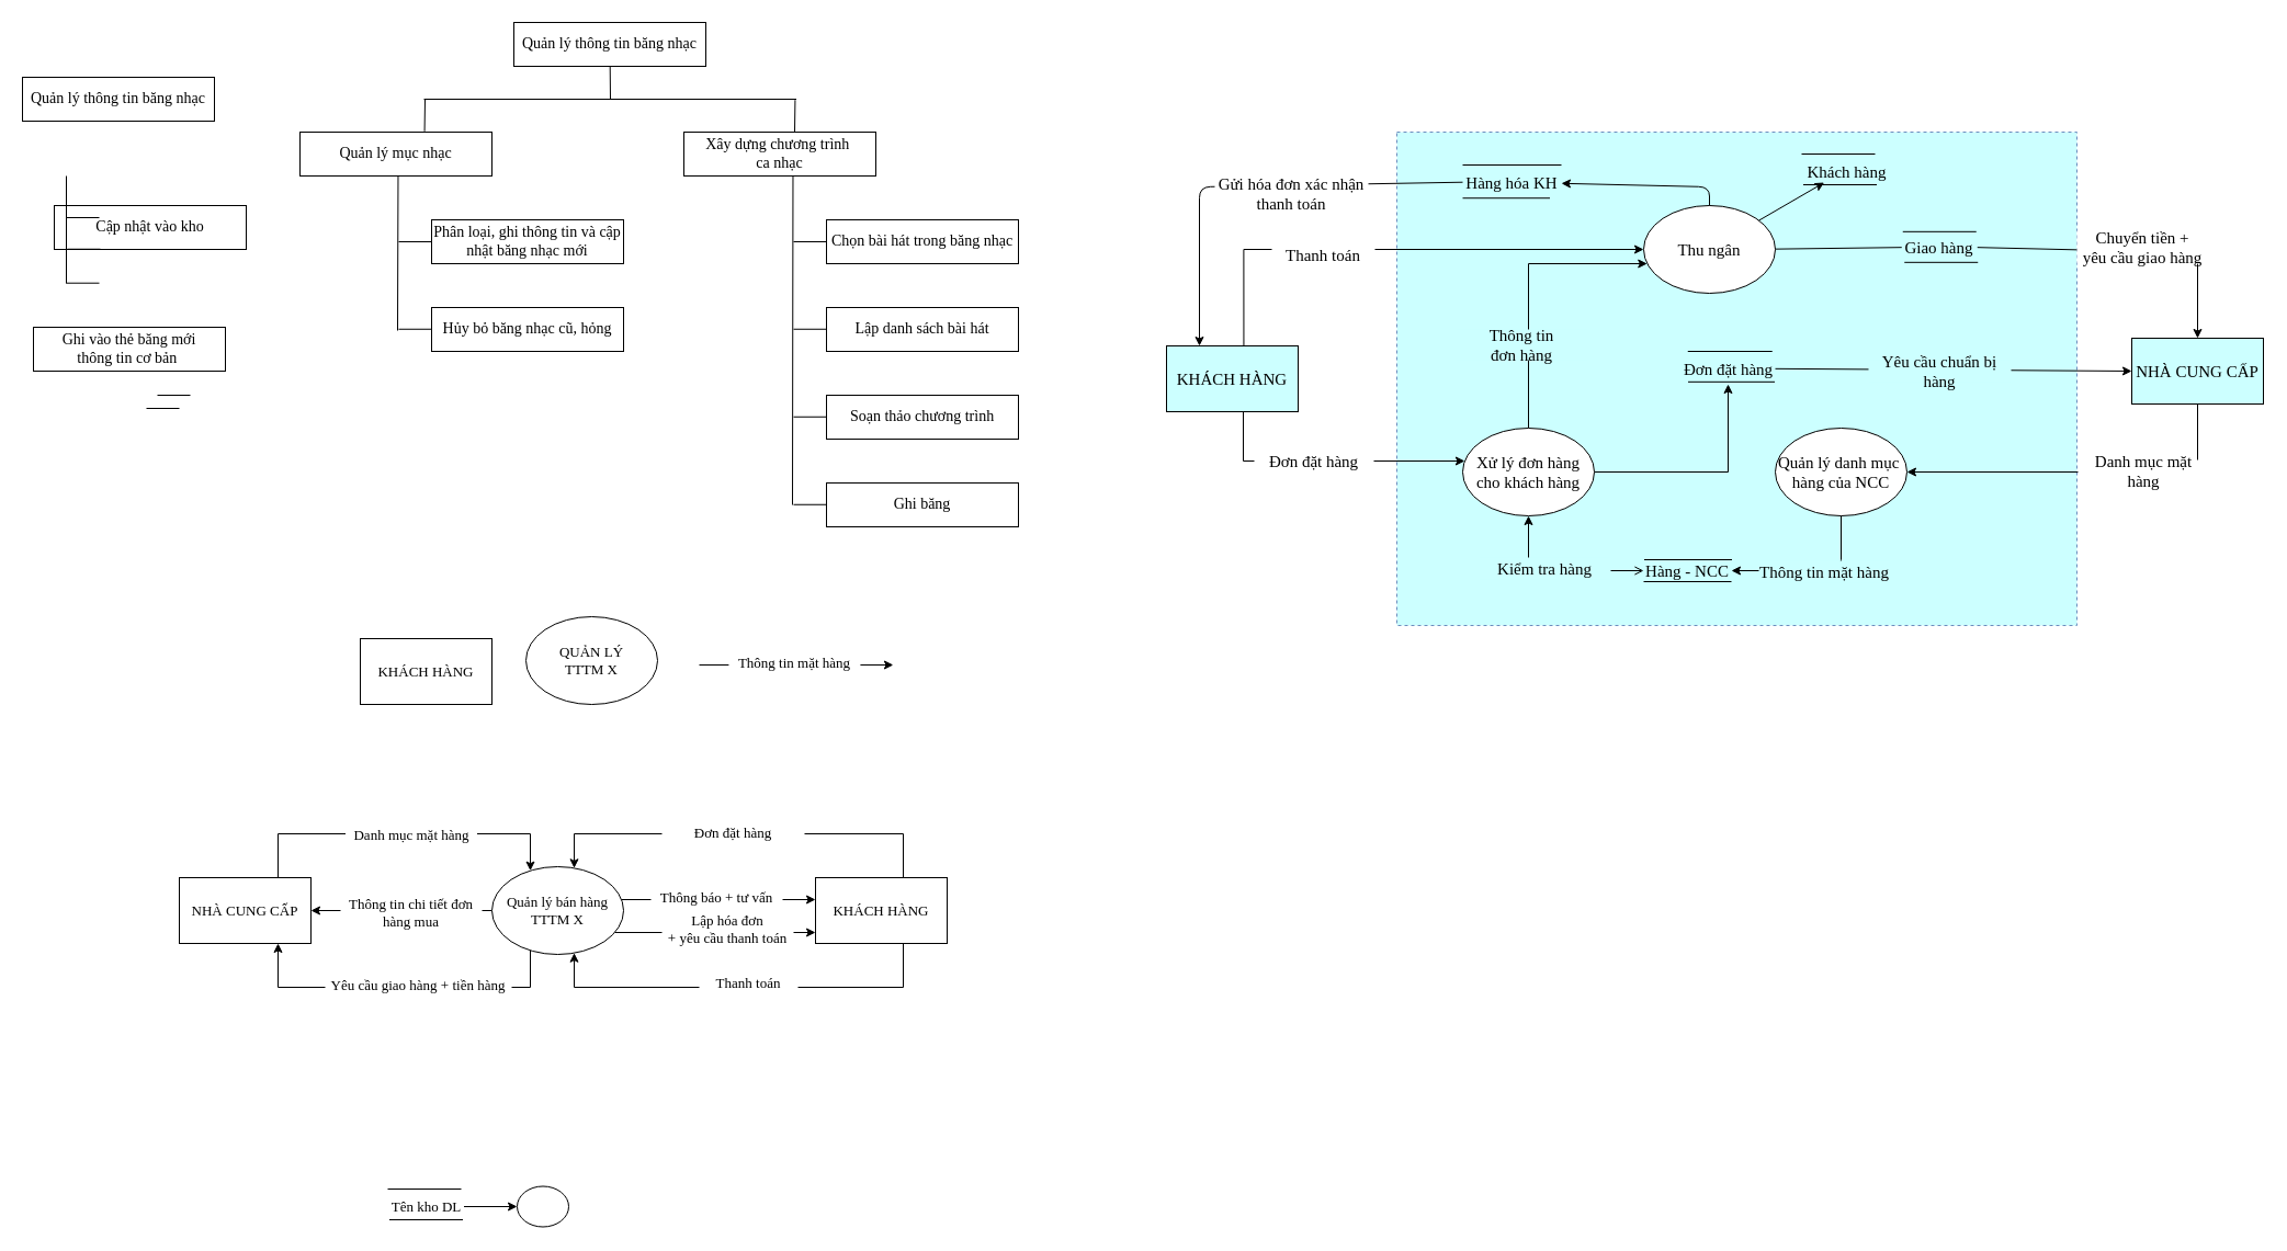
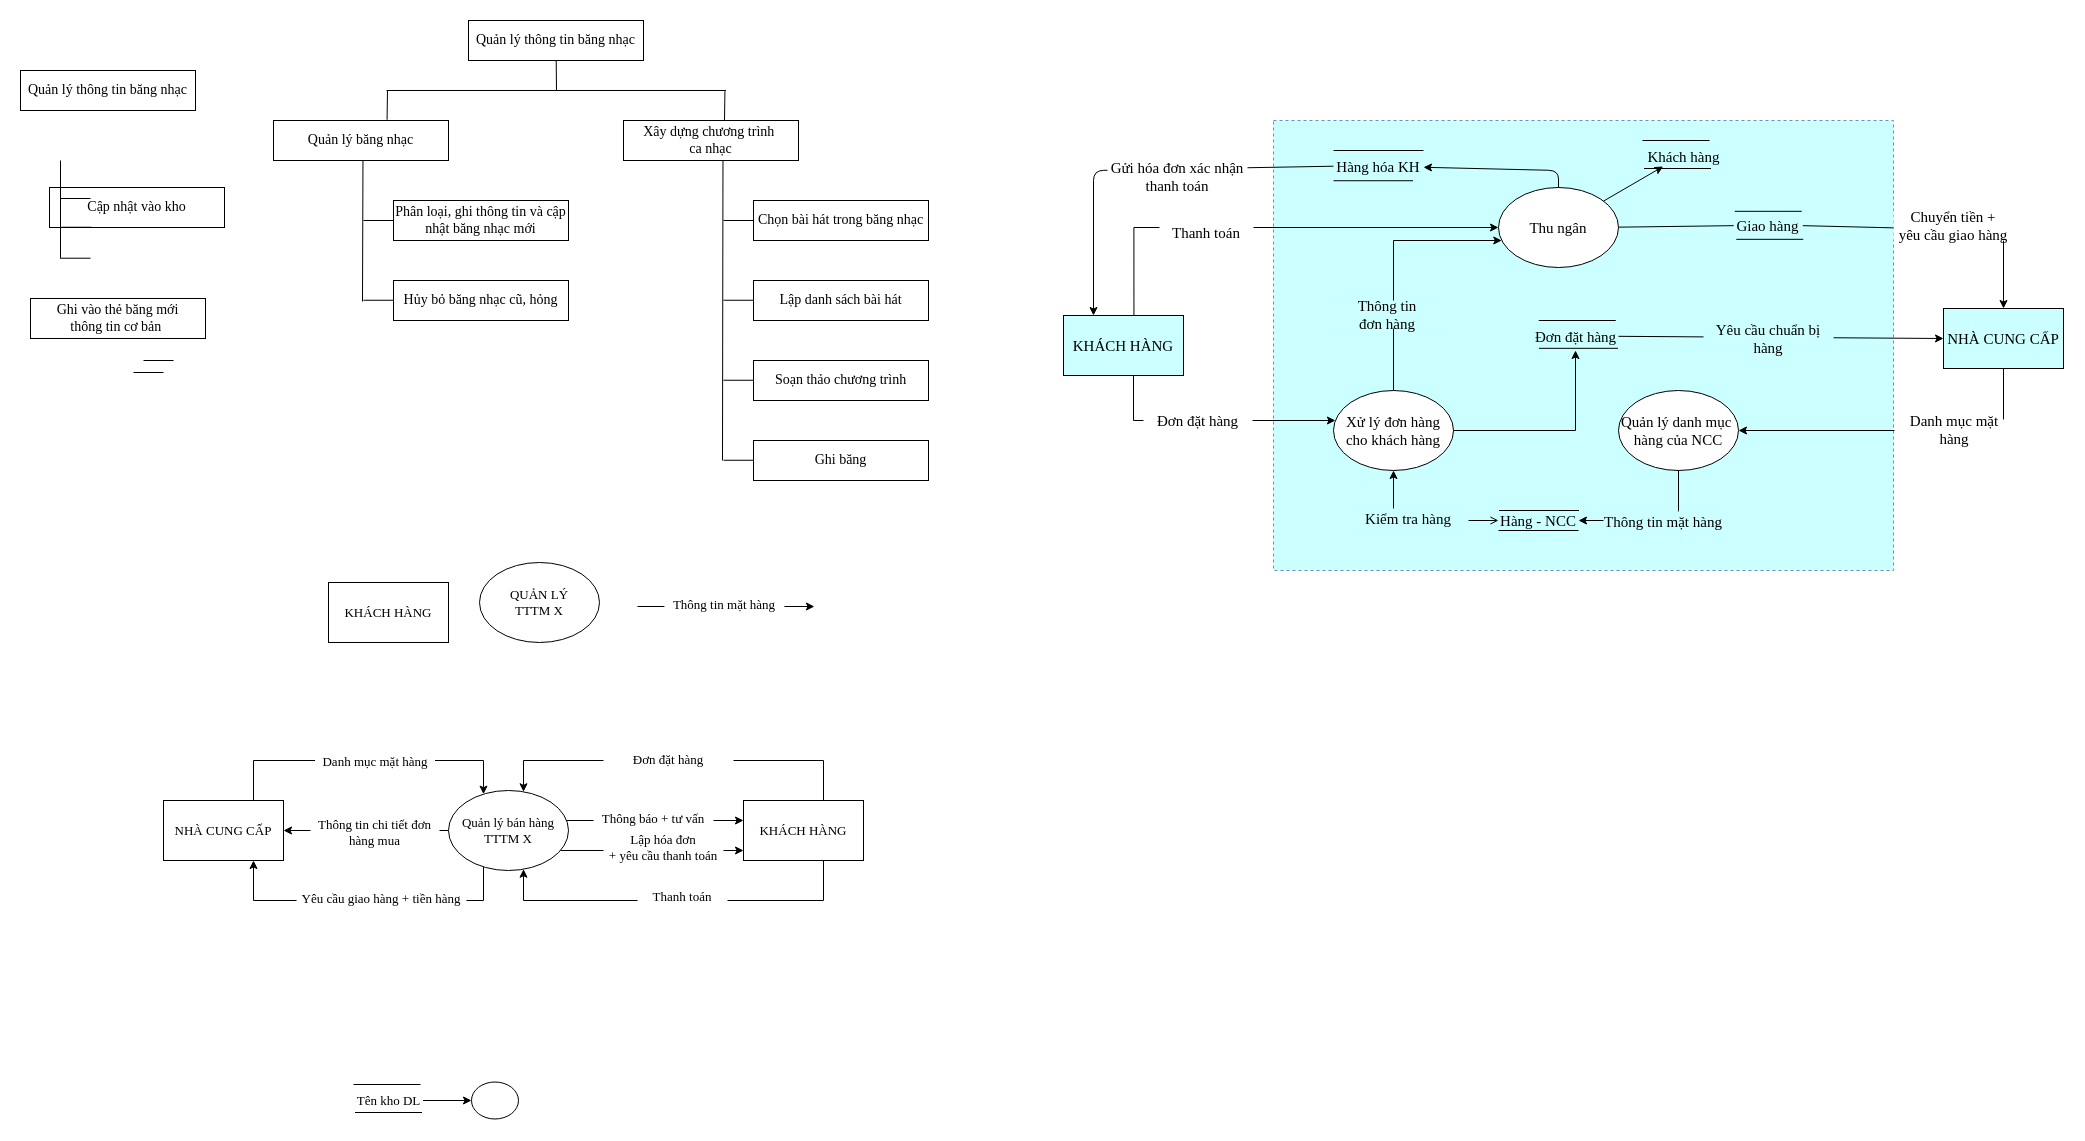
- <mxCell id="8" value="Quản lý mục nhạc" style="rounded=0;whiteSpace=wrap;html=1;fontFamily=Times New Roman;fontSize=14;" parent="1" vertex="1"><mxGeometry x="273" y="120" width="175" height="40" as="geometry" /></mxCell>
+ <mxCell id="8" value="Quản lý băng nhạc" style="rounded=0;whiteSpace=wrap;html=1;fontFamily=Times New Roman;fontSize=14;" parent="1" vertex="1"><mxGeometry x="273" y="120" width="175" height="40" as="geometry" /></mxCell>
